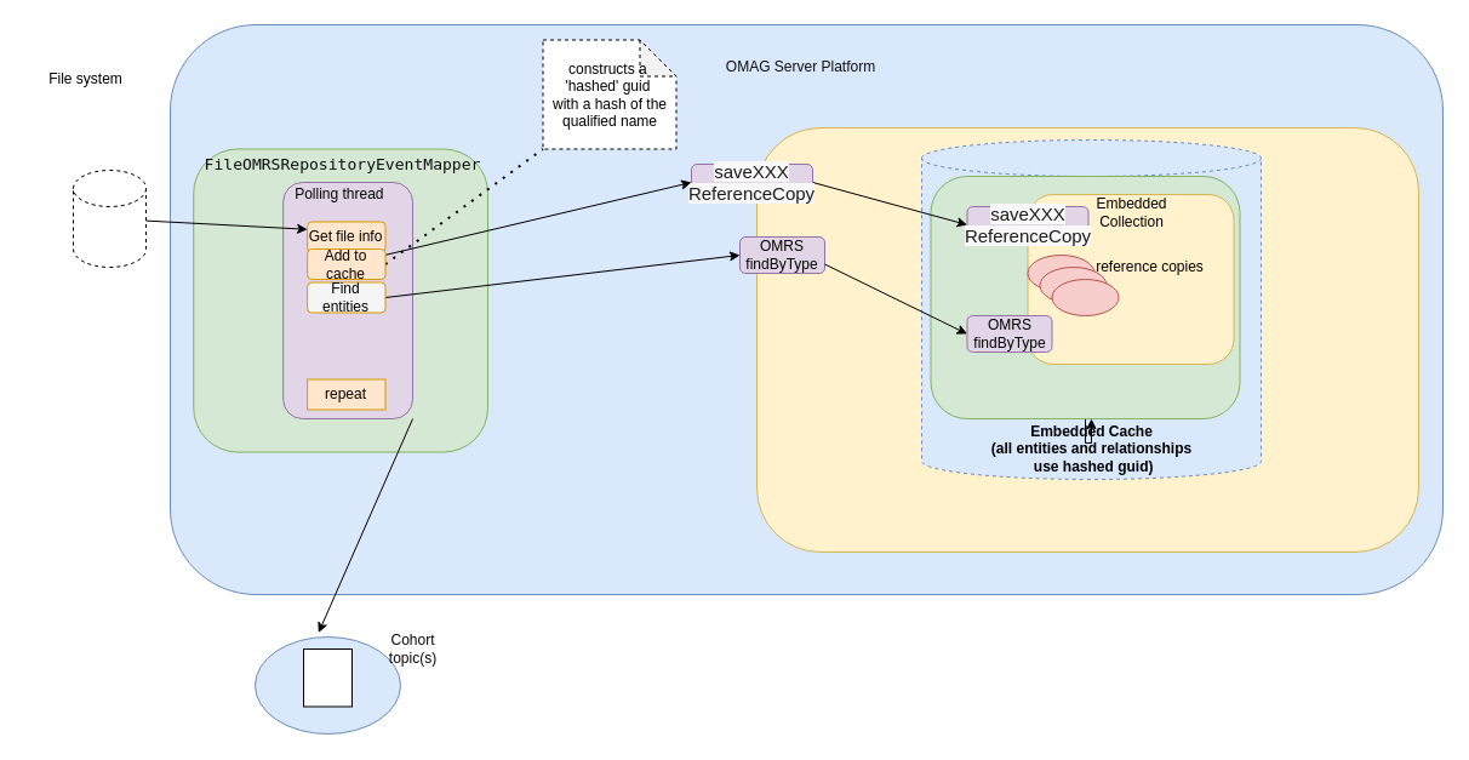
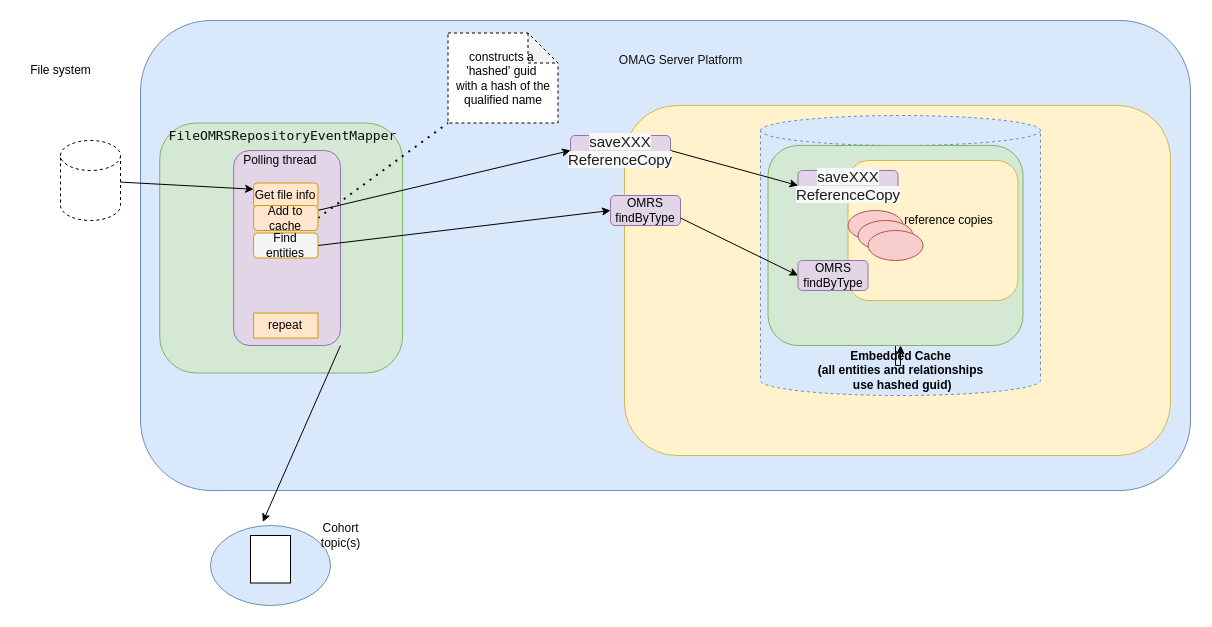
- <mxCell id="40" value="OMAG Server Platform" style="text;html=1;align=center;verticalAlign=middle;resizable=0;points=[];autosize=1;strokeColor=none;fillColor=none;fontColor=#0D0E0F;" parent="1" vertex="1"><mxGeometry x="590" y="45" width="140" height="20" as="geometry" /></mxCell>
+ <mxCell id="40" value="OMAG Server Platform" style="text;html=1;align=center;verticalAlign=middle;resizable=0;points=[];autosize=1;strokeColor=none;fillColor=none;fontColor=#0D0E0F;" parent="1" vertex="1"><mxGeometry x="610" y="50" width="140" height="20" as="geometry" /></mxCell>
- <mxCell id="23" value="File system" style="text;html=1;align=center;verticalAlign=middle;resizable=0;points=[];autosize=1;strokeColor=none;fillColor=none;" parent="1" vertex="1"><mxGeometry x="30" y="55" width="80" height="20" as="geometry" /></mxCell>
+ <mxCell id="23" value="File system" style="text;html=1;align=center;verticalAlign=middle;resizable=0;points=[];autosize=1;strokeColor=none;fillColor=none;" parent="1" vertex="1"><mxGeometry x="20" y="60" width="80" height="20" as="geometry" /></mxCell>
- <mxCell id="11" value="Embedded&lt;br&gt;Collection" style="text;html=1;align=center;verticalAlign=middle;resizable=0;points=[];autosize=1;strokeColor=none;fillColor=none;" parent="1" vertex="1"><mxGeometry x="897.5" y="160" width="70" height="30" as="geometry" /></mxCell>
